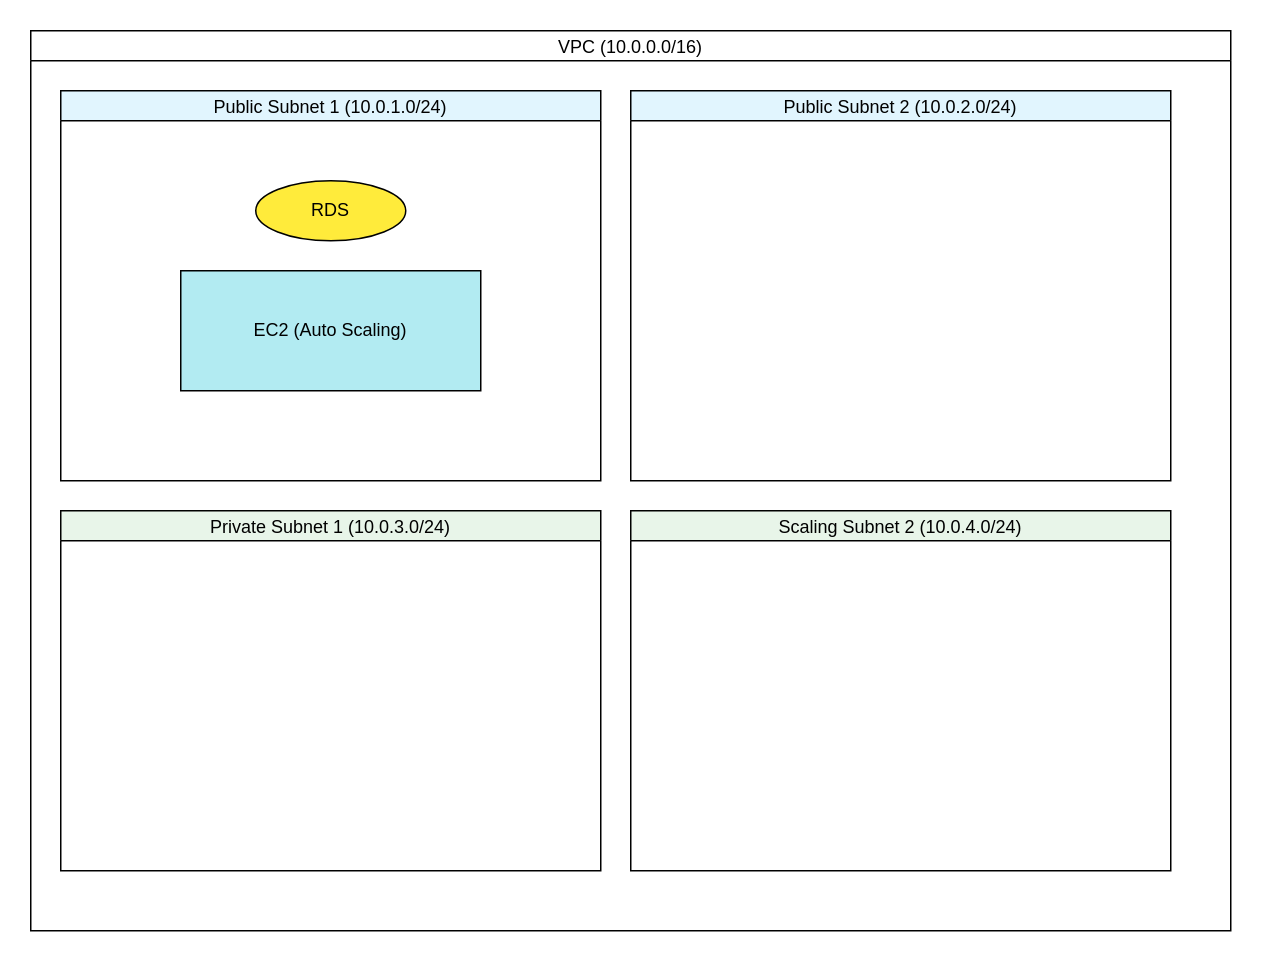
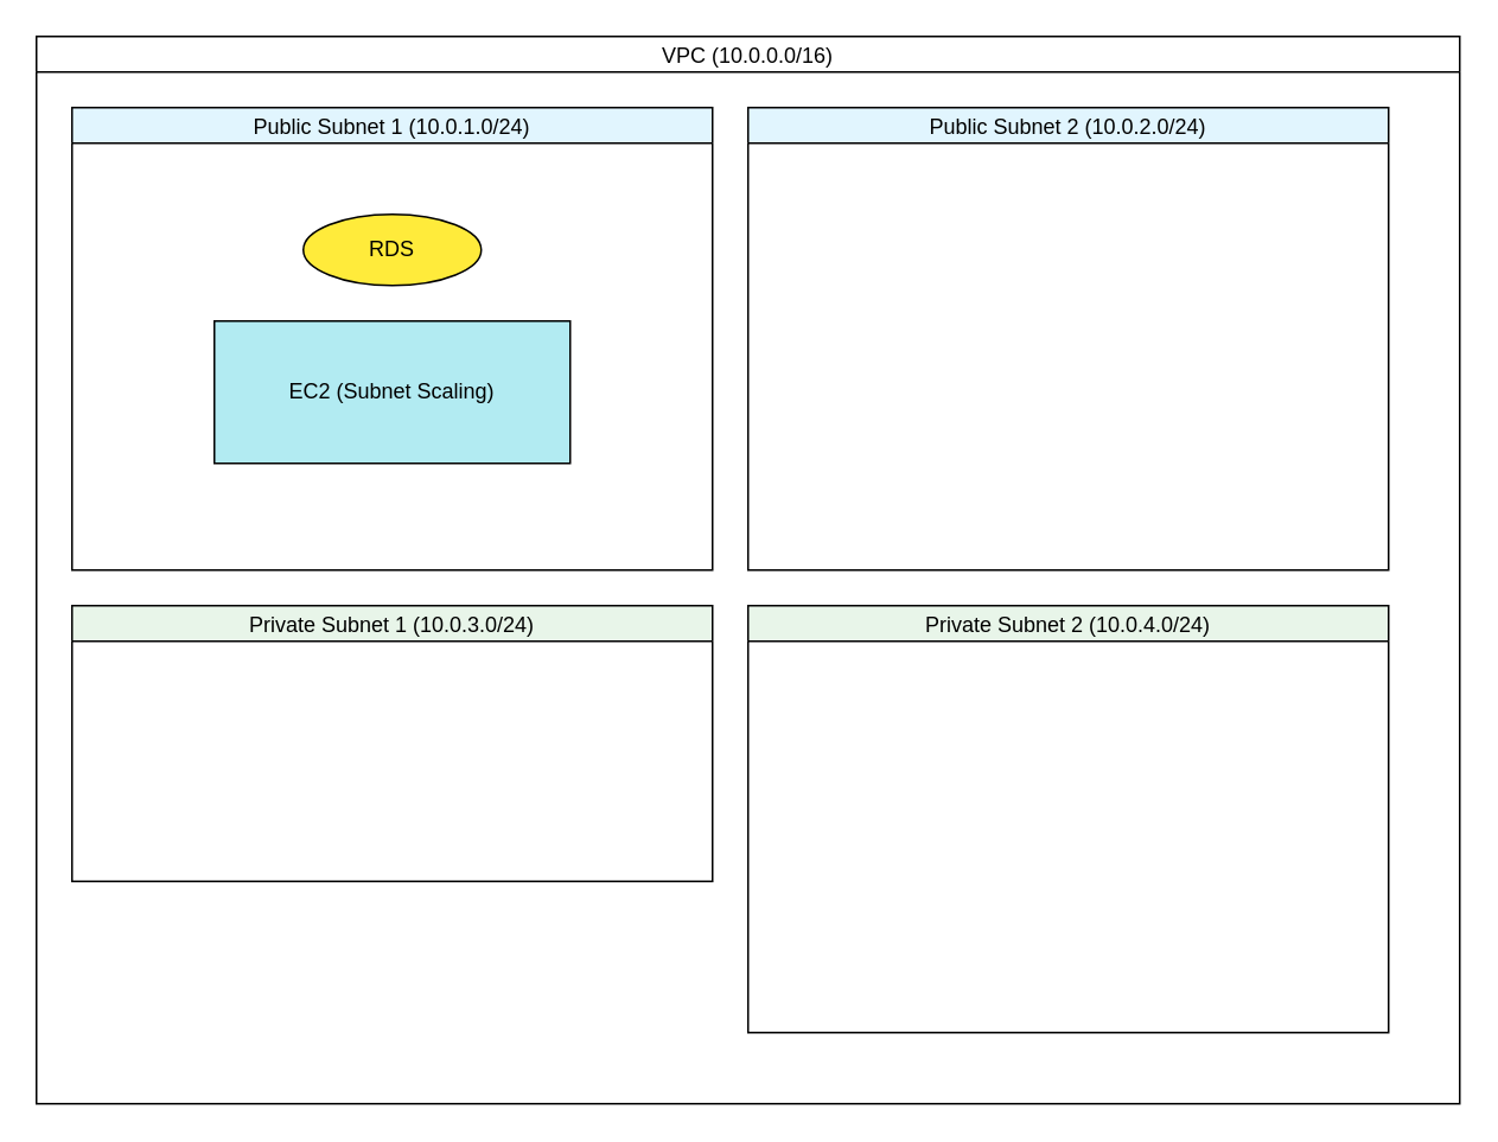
- <mxCell id="8" value="EC2 (Auto Scaling)" style="shape=rectangle;whiteSpace=wrap;html=1;fillColor=#b2ebf2;" vertex="1" parent="3"><mxGeometry x="80" y="120" width="200" height="80" as="geometry" /></mxCell>
+ <mxCell id="8" value="EC2 (Subnet Scaling)" style="shape=rectangle;whiteSpace=wrap;html=1;fillColor=#b2ebf2;" vertex="1" parent="3"><mxGeometry x="80" y="120" width="200" height="80" as="geometry" /></mxCell>
- <mxCell id="6" value="Scaling Subnet 2 (10.0.4.0/24)" style="shape=swimlane;startSize=20;fillColor=#e8f5e9;" vertex="1" parent="2"><mxGeometry x="400" y="320" width="360" height="240" as="geometry" /></mxCell>
+ <mxCell id="6" value="Private Subnet 2 (10.0.4.0/24)" style="shape=swimlane;startSize=20;fillColor=#e8f5e9;" vertex="1" parent="2"><mxGeometry x="400" y="320" width="360" height="240" as="geometry" /></mxCell>
- <mxCell id="5" value="Private Subnet 1 (10.0.3.0/24)" style="shape=swimlane;startSize=20;fillColor=#e8f5e9;" vertex="1" parent="2"><mxGeometry x="20" y="320" width="360" height="240" as="geometry" /></mxCell>
+ <mxCell id="5" value="Private Subnet 1 (10.0.3.0/24)" style="shape=swimlane;startSize=20;fillColor=#e8f5e9;" vertex="1" parent="2"><mxGeometry x="20" y="320" width="360" height="155" as="geometry" /></mxCell>
